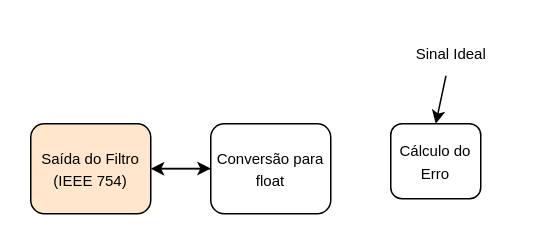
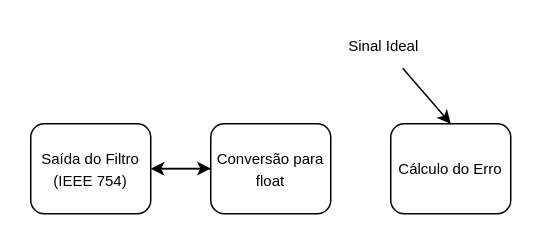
- <mxCell id="8" value="&lt;font style=&quot;font-size: 10px;&quot;&gt;Sinal Ideal&lt;/font&gt;" style="text;html=1;align=center;verticalAlign=middle;resizable=0;points=[];autosize=1;strokeColor=none;fillColor=none;" vertex="1" parent="1"><mxGeometry x="265" y="20" width="70" height="30" as="geometry" /></mxCell>
+ <mxCell id="8" value="&lt;font style=&quot;font-size: 10px;&quot;&gt;Sinal Ideal&lt;/font&gt;" style="text;html=1;align=center;verticalAlign=middle;resizable=0;points=[];autosize=1;strokeColor=none;fillColor=none;" vertex="1" parent="1"><mxGeometry x="220" y="15" width="70" height="30" as="geometry" /></mxCell>
- <mxCell id="6" value="&lt;span style=&quot;font-size: 10px;&quot;&gt;Cálculo do Erro&lt;/span&gt;" style="rounded=1;whiteSpace=wrap;html=1;" vertex="1" parent="1"><mxGeometry x="260" y="82" width="60" height="50" as="geometry" /></mxCell>
+ <mxCell id="6" value="&lt;span style=&quot;font-size: 10px;&quot;&gt;Cálculo do Erro&lt;/span&gt;" style="rounded=1;whiteSpace=wrap;html=1;" vertex="1" parent="1"><mxGeometry x="260" y="82" width="80" height="60" as="geometry" /></mxCell>
- <mxCell id="2" value="&lt;font style=&quot;font-size: 10px;&quot;&gt;Saída do Filtro &lt;br&gt;(IEEE 754)&lt;/font&gt;" style="rounded=1;whiteSpace=wrap;html=1;fillColor=#ffe6cc;" vertex="1" parent="1"><mxGeometry x="20" y="82" width="80" height="60" as="geometry" /></mxCell>
+ <mxCell id="2" value="&lt;font style=&quot;font-size: 10px;&quot;&gt;Saída do Filtro &lt;br&gt;(IEEE 754)&lt;/font&gt;" style="rounded=1;whiteSpace=wrap;html=1;" vertex="1" parent="1"><mxGeometry x="20" y="82" width="80" height="60" as="geometry" /></mxCell>
